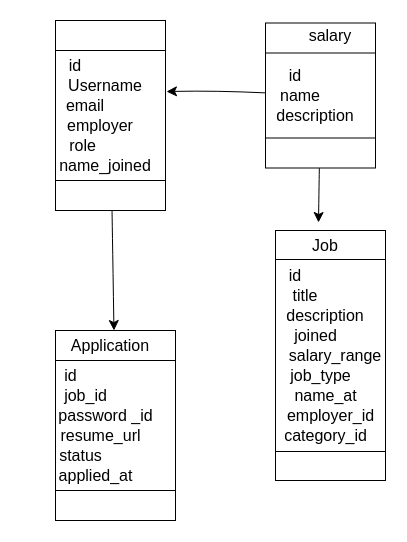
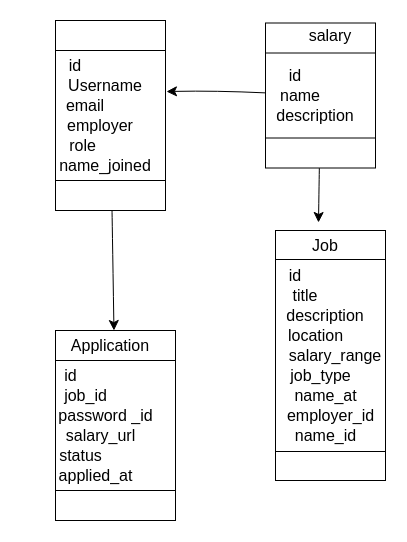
- <mxCell id="23" value="joined" style="text;html=1;align=center;verticalAlign=middle;resizable=0;points=[];autosize=1;strokeColor=none;fillColor=none;fontSize=16;" vertex="1" parent="1"><mxGeometry x="275" y="320" width="80" height="30" as="geometry" /></mxCell>
+ <mxCell id="23" value="location" style="text;html=1;align=center;verticalAlign=middle;resizable=0;points=[];autosize=1;strokeColor=none;fillColor=none;fontSize=16;" vertex="1" parent="1"><mxGeometry x="275" y="320" width="80" height="30" as="geometry" /></mxCell>
- <mxCell id="34" value="resume_url" style="text;html=1;align=center;verticalAlign=middle;resizable=0;points=[];autosize=1;strokeColor=none;fillColor=none;fontSize=16;" vertex="1" parent="1"><mxGeometry x="50" y="420" width="100" height="30" as="geometry" /></mxCell>
+ <mxCell id="34" value="salary_url" style="text;html=1;align=center;verticalAlign=middle;resizable=0;points=[];autosize=1;strokeColor=none;fillColor=none;fontSize=16;" vertex="1" parent="1"><mxGeometry x="50" y="420" width="100" height="30" as="geometry" /></mxCell>
- <mxCell id="28" value="category_id" style="text;html=1;align=center;verticalAlign=middle;resizable=0;points=[];autosize=1;strokeColor=none;fillColor=none;fontSize=16;" vertex="1" parent="1"><mxGeometry x="270" y="420" width="110" height="30" as="geometry" /></mxCell>
+ <mxCell id="28" value="name_id" style="text;html=1;align=center;verticalAlign=middle;resizable=0;points=[];autosize=1;strokeColor=none;fillColor=none;fontSize=16;" vertex="1" parent="1"><mxGeometry x="270" y="420" width="110" height="30" as="geometry" /></mxCell>
